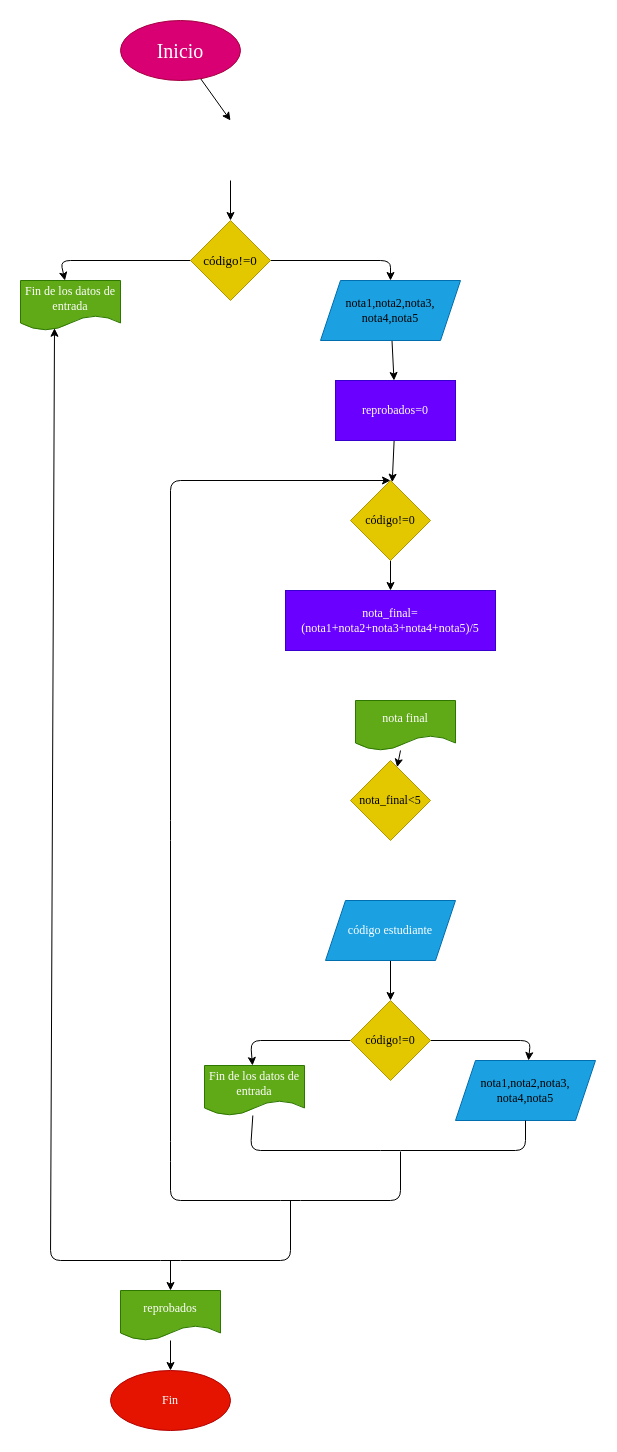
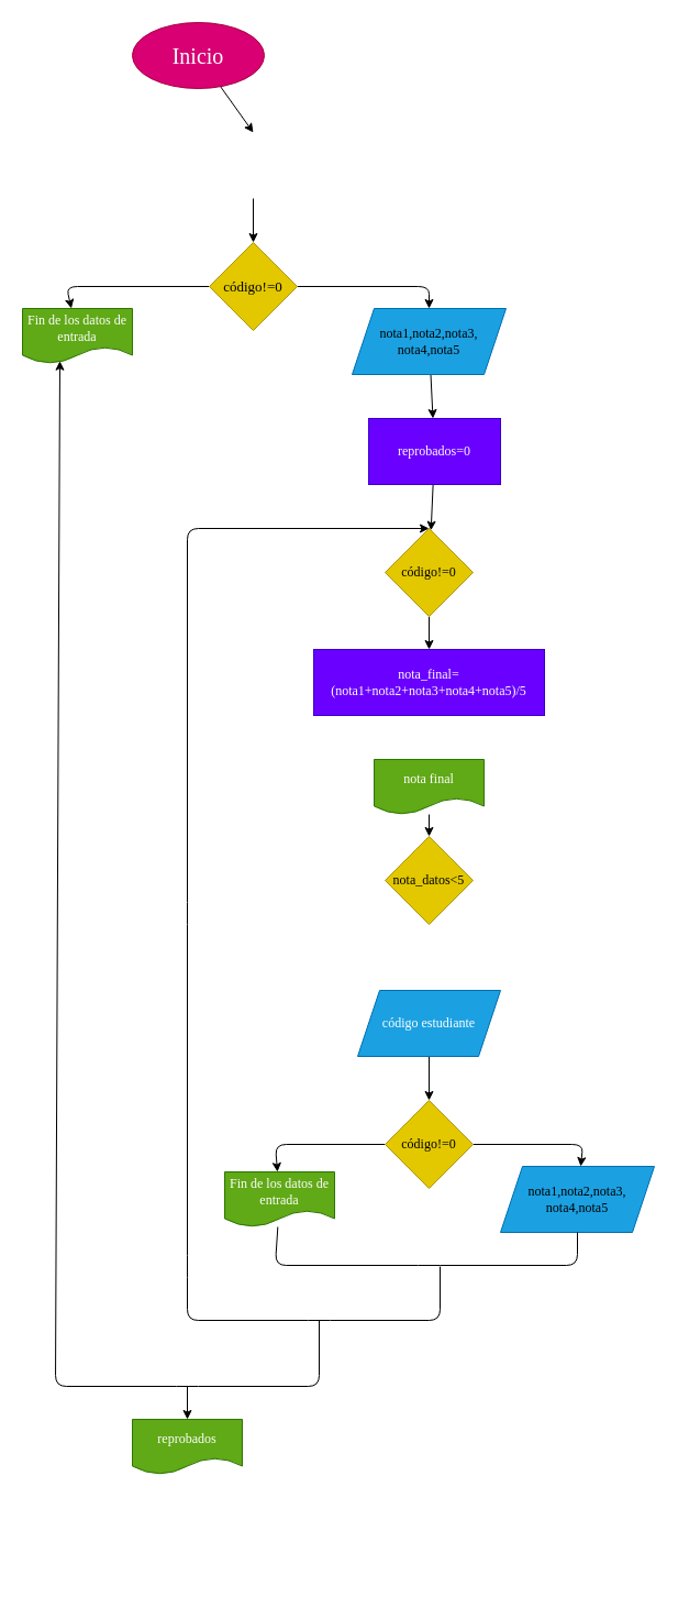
- <mxCell id="18" value="nota final" style="shape=document;whiteSpace=wrap;html=1;boundedLbl=1;fillColor=#60a917;strokeColor=#2D7600;fontColor=#ffffff;fontFamily=Comic Sans MS;" parent="1" vertex="1"><mxGeometry x="355" y="700" width="100" height="50" as="geometry" /></mxCell>
+ <mxCell id="18" value="nota final" style="shape=document;whiteSpace=wrap;html=1;boundedLbl=1;fillColor=#60a917;strokeColor=#2D7600;fontColor=#ffffff;fontFamily=Comic Sans MS;" parent="1" vertex="1"><mxGeometry x="340" y="690" width="100" height="50" as="geometry" /></mxCell>
- <mxCell id="16" value="nota_final&amp;lt;5" style="rhombus;whiteSpace=wrap;html=1;fillColor=#e3c800;strokeColor=#B09500;fontColor=#000000;fontFamily=Comic Sans MS;" parent="1" vertex="1"><mxGeometry x="350" y="760" width="80" height="80" as="geometry" /></mxCell>
+ <mxCell id="16" value="nota_datos&amp;lt;5" style="rhombus;whiteSpace=wrap;html=1;fillColor=#e3c800;strokeColor=#B09500;fontColor=#000000;fontFamily=Comic Sans MS;" parent="1" vertex="1"><mxGeometry x="350" y="760" width="80" height="80" as="geometry" /></mxCell>
- <mxCell id="30" value="" style="edgeStyle=none;html=1;startArrow=none;startFill=0;endArrow=classic;endFill=1;" parent="1" source="31" target="32" edge="1"><mxGeometry relative="1" as="geometry" /></mxCell>
- <mxCell id="32" value="Fin" style="ellipse;whiteSpace=wrap;html=1;fillColor=#e51400;strokeColor=#B20000;fontColor=#ffffff;fontFamily=Comic Sans MS;" parent="1" vertex="1"><mxGeometry x="110" y="1370" width="120" height="60" as="geometry" /></mxCell>
